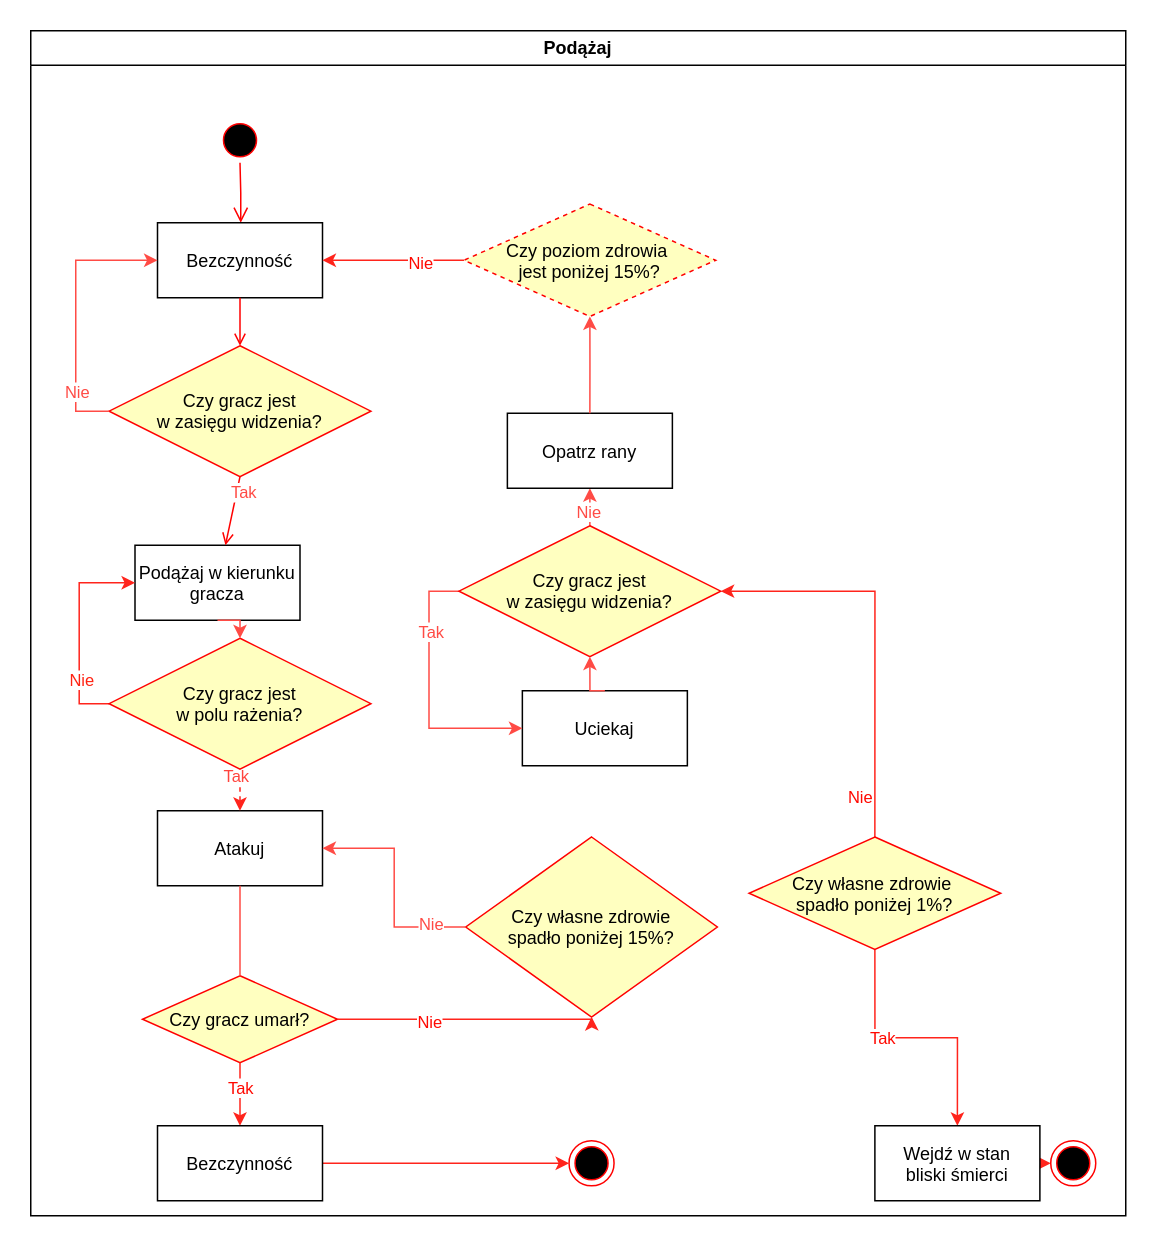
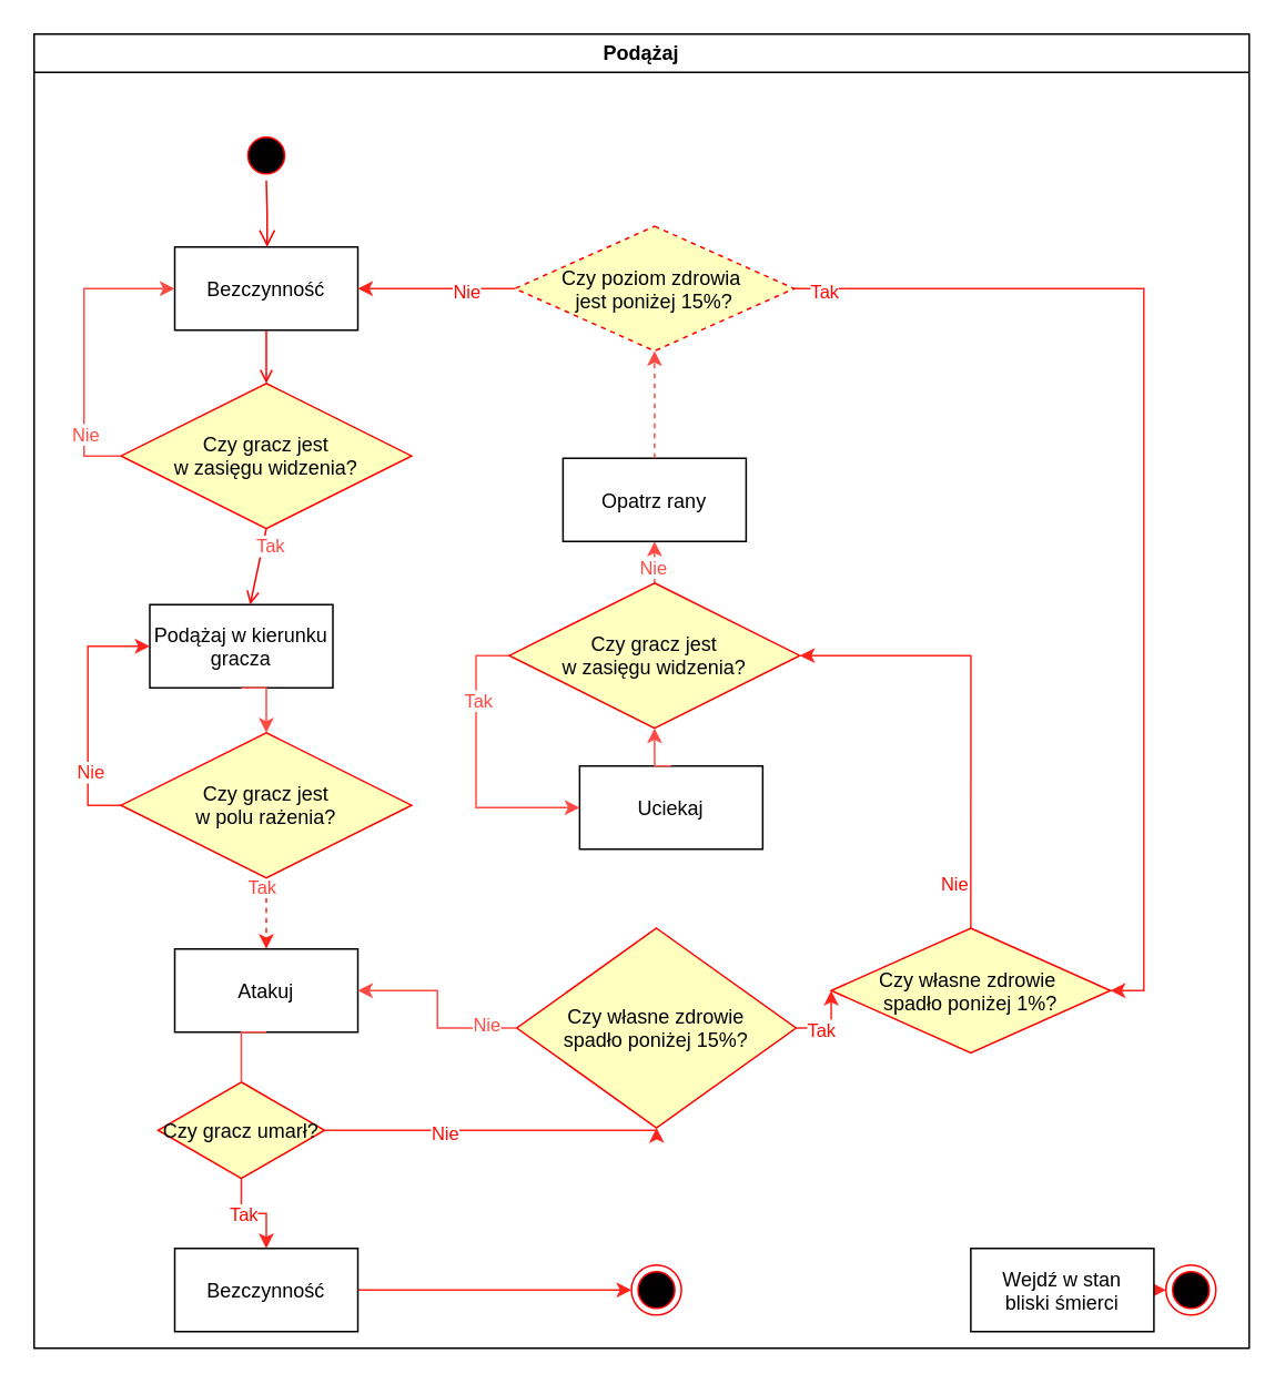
- <mxCell id="14" style="edgeStyle=orthogonalEdgeStyle;rounded=0;orthogonalLoop=1;jettySize=auto;html=1;exitX=0.5;exitY=0;exitDx=0;exitDy=0;entryX=0.5;entryY=1;entryDx=0;entryDy=0;strokeColor=#FF4B45;fontColor=#FF4B45;" parent="2" source="10" target="13" edge="1"><mxGeometry relative="1" as="geometry" /></mxCell>
+ <mxCell id="14" style="edgeStyle=orthogonalEdgeStyle;rounded=0;orthogonalLoop=1;jettySize=auto;html=1;exitX=0.5;exitY=0;exitDx=0;exitDy=0;entryX=0.5;entryY=1;entryDx=0;entryDy=0;strokeColor=#FF4B45;fontColor=#FF4B45;dashed=1;" parent="2" source="10" target="13" edge="1"><mxGeometry relative="1" as="geometry" /></mxCell>
+ <mxCell id="11" style="edgeStyle=orthogonalEdgeStyle;rounded=0;orthogonalLoop=1;jettySize=auto;html=1;entryX=1;entryY=0.5;entryDx=0;entryDy=0;strokeColor=#FF241C;fontColor=#FF0800;" edge="1" parent="2" source="13" target="30"><mxGeometry relative="1" as="geometry" /></mxCell>
+ <mxCell id="12" value="Tak" style="edgeLabel;html=1;align=center;verticalAlign=middle;resizable=0;points=[];fontColor=#FF0800;" vertex="1" connectable="0" parent="11"><mxGeometry x="-0.946" y="-1" relative="1" as="geometry"><mxPoint as="offset" /></mxGeometry></mxCell>
- <mxCell id="52" value="Czy gracz jest &#10;w polu rażenia?" style="rhombus;fillColor=#ffffc0;strokeColor=#ff0000;" vertex="1" parent="1"><mxGeometry x="72.25" y="425" width="174.5" height="87.25" as="geometry" /></mxCell>
+ <mxCell id="52" value="Czy gracz jest &#10;w polu rażenia?" style="rhombus;fillColor=#ffffc0;strokeColor=#ff0000;" vertex="1" parent="1"><mxGeometry x="72.25" y="440" width="174.5" height="87.25" as="geometry" /></mxCell>
- <mxCell id="15" value="Atakuj" style="" vertex="1" parent="2"><mxGeometry x="84.5" y="520" width="110" height="50" as="geometry" /></mxCell>
+ <mxCell id="15" value="Atakuj" style="" vertex="1" parent="2"><mxGeometry x="84.5" y="550" width="110" height="50" as="geometry" /></mxCell>
+ <mxCell id="31" style="edgeStyle=orthogonalEdgeStyle;rounded=0;orthogonalLoop=1;jettySize=auto;html=1;entryX=0;entryY=0.5;entryDx=0;entryDy=0;strokeColor=#FF241C;fontColor=#FF0800;exitX=1;exitY=0.5;exitDx=0;exitDy=0;" edge="1" parent="2" source="21" target="30"><mxGeometry relative="1" as="geometry" /></mxCell>
+ <mxCell id="32" value="Tak" style="edgeLabel;html=1;align=center;verticalAlign=middle;resizable=0;points=[];fontColor=#FF0800;" vertex="1" connectable="0" parent="31"><mxGeometry x="-0.298" y="-1" relative="1" as="geometry"><mxPoint as="offset" /></mxGeometry></mxCell>
- <mxCell id="16" value="Czy gracz umarł?" style="rhombus;fillColor=#ffffc0;strokeColor=#ff0000;" vertex="1" parent="2"><mxGeometry x="74.5" y="630" width="130" height="58" as="geometry" /></mxCell>
+ <mxCell id="16" value="Czy gracz umarł?" style="rhombus;fillColor=#ffffc0;strokeColor=#ff0000;" vertex="1" parent="2"><mxGeometry x="74.5" y="630" width="100" height="58" as="geometry" /></mxCell>
- <mxCell id="26" style="edgeStyle=orthogonalEdgeStyle;rounded=0;orthogonalLoop=1;jettySize=auto;html=1;entryX=0.5;entryY=0;entryDx=0;entryDy=0;strokeColor=#FF241C;fontColor=#FF0800;exitX=0.5;exitY=1;exitDx=0;exitDy=0;" edge="1" parent="2" source="30" target="35"><mxGeometry relative="1" as="geometry" /></mxCell>
- <mxCell id="27" value="Tak" style="edgeLabel;html=1;align=center;verticalAlign=middle;resizable=0;points=[];fontColor=#FF0800;" vertex="1" connectable="0" parent="26"><mxGeometry x="-0.26" relative="1" as="geometry"><mxPoint as="offset" /></mxGeometry></mxCell>
